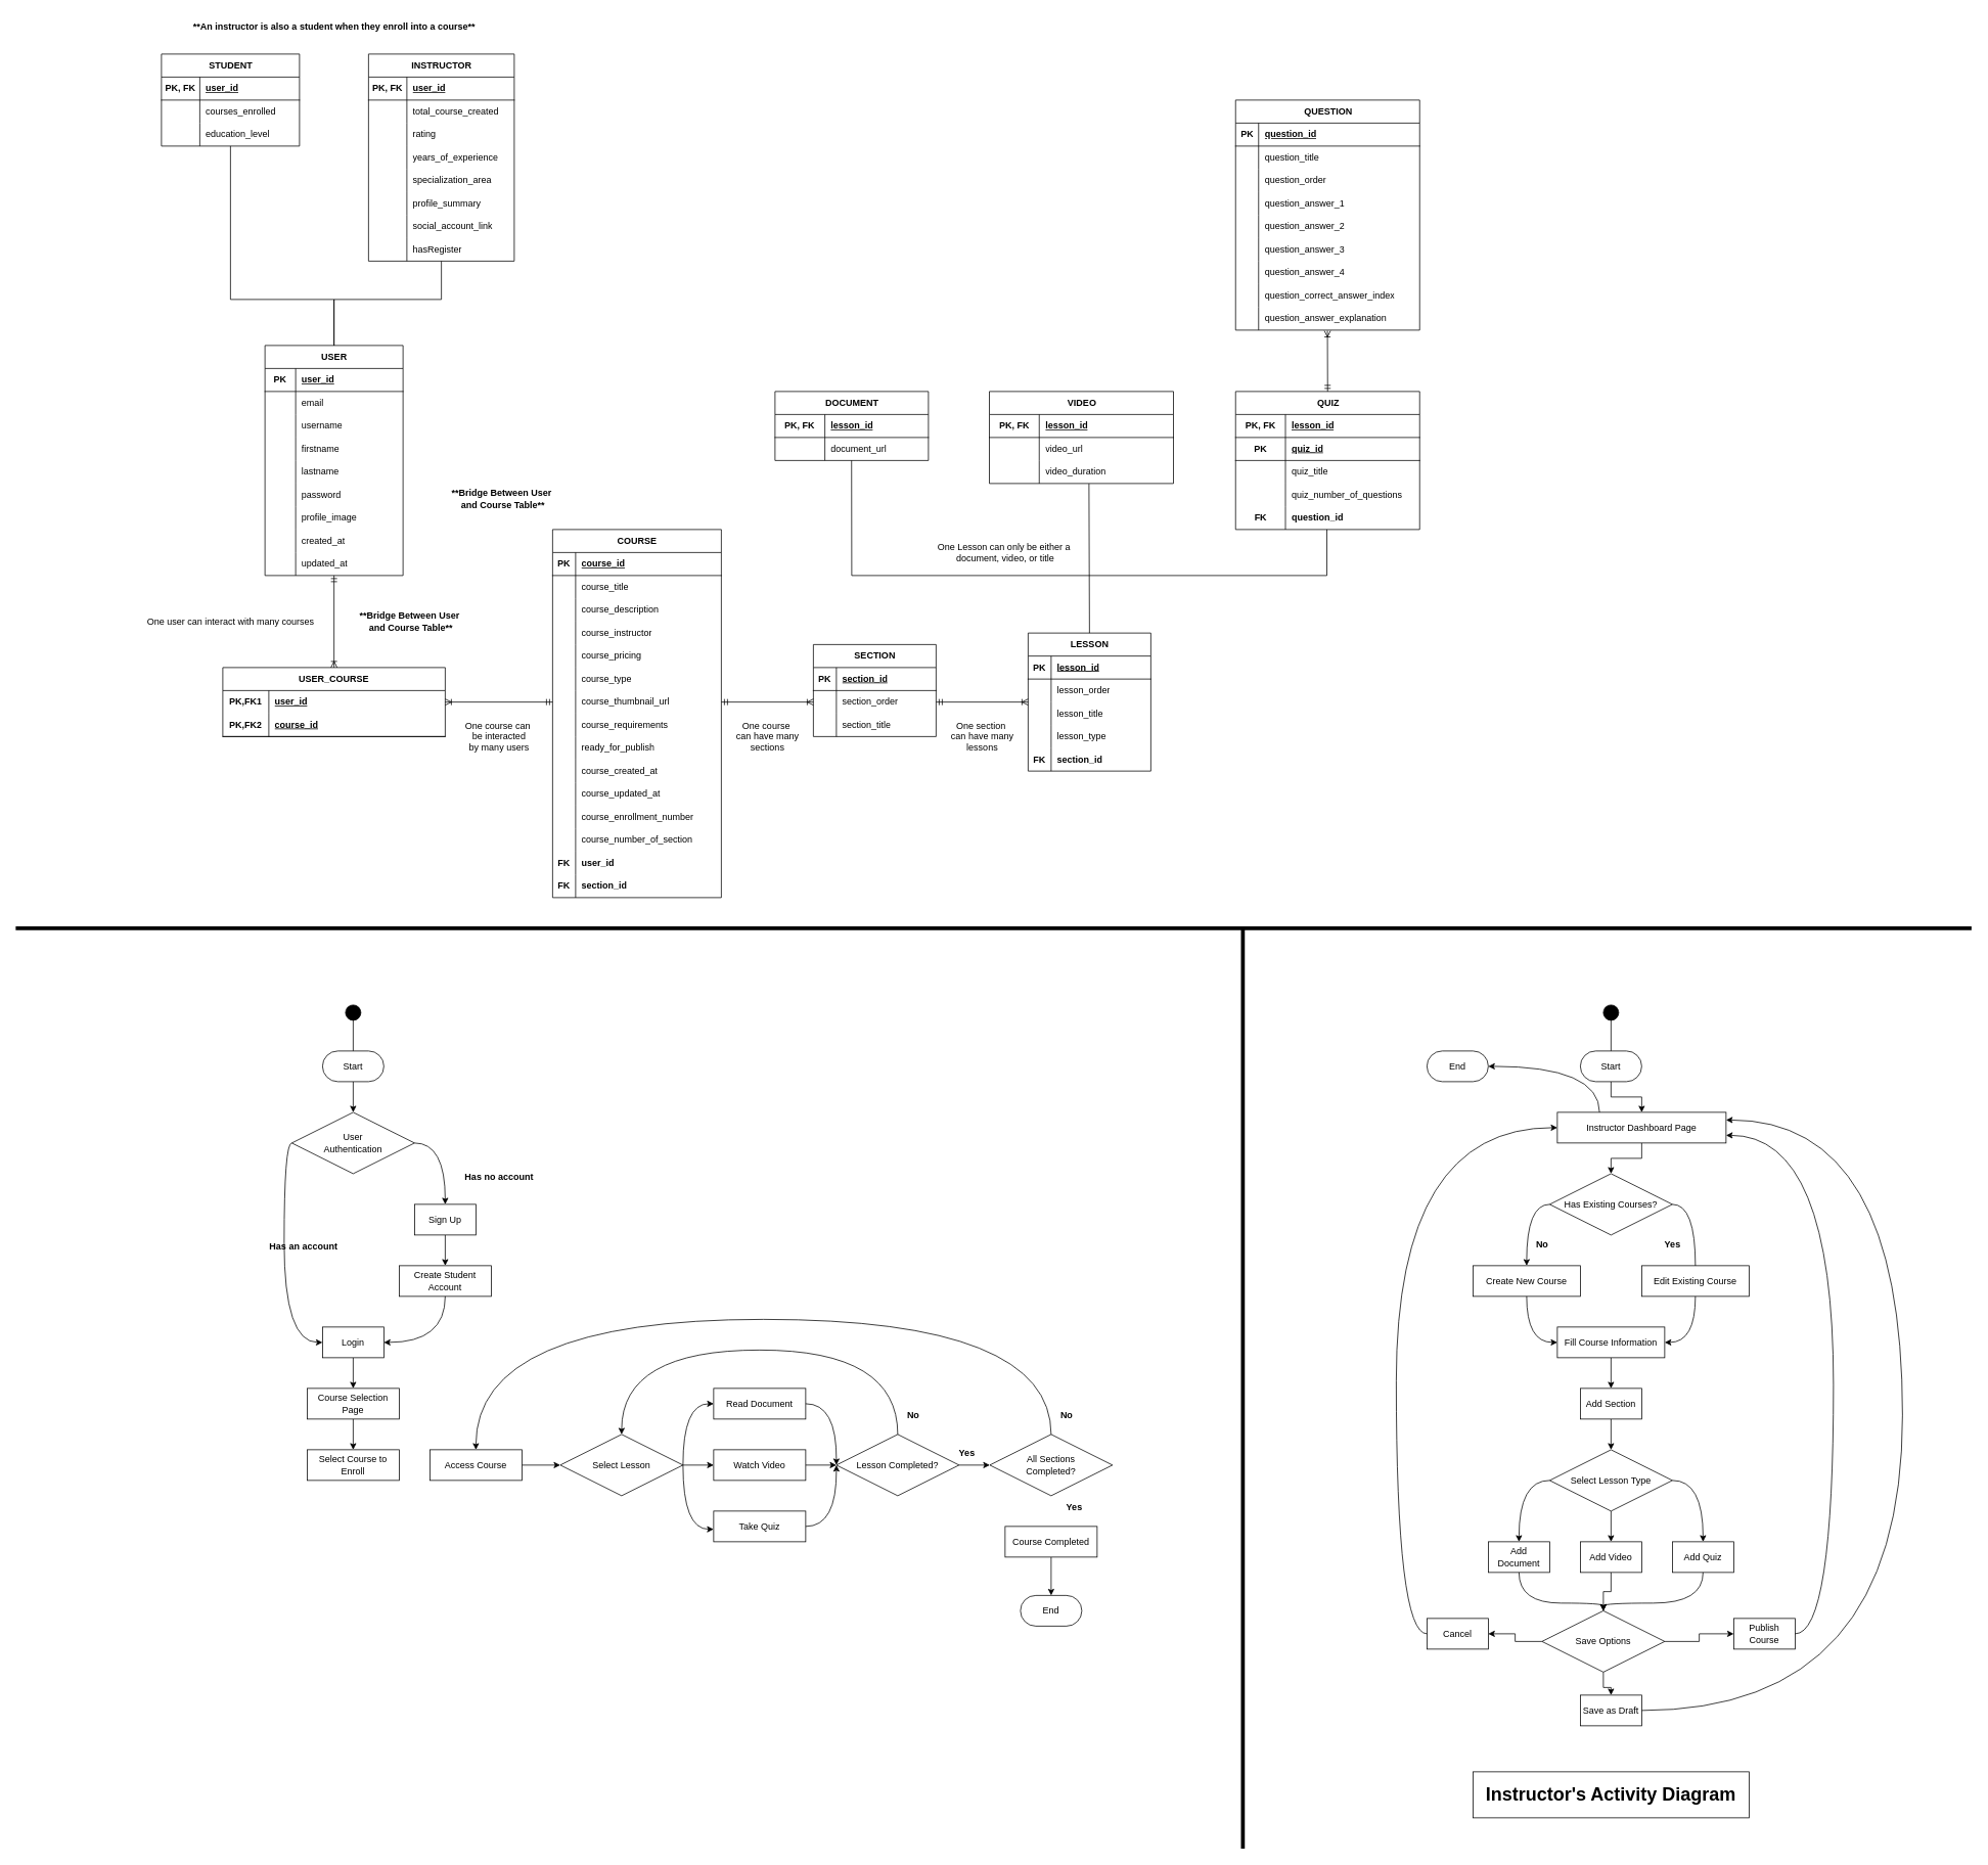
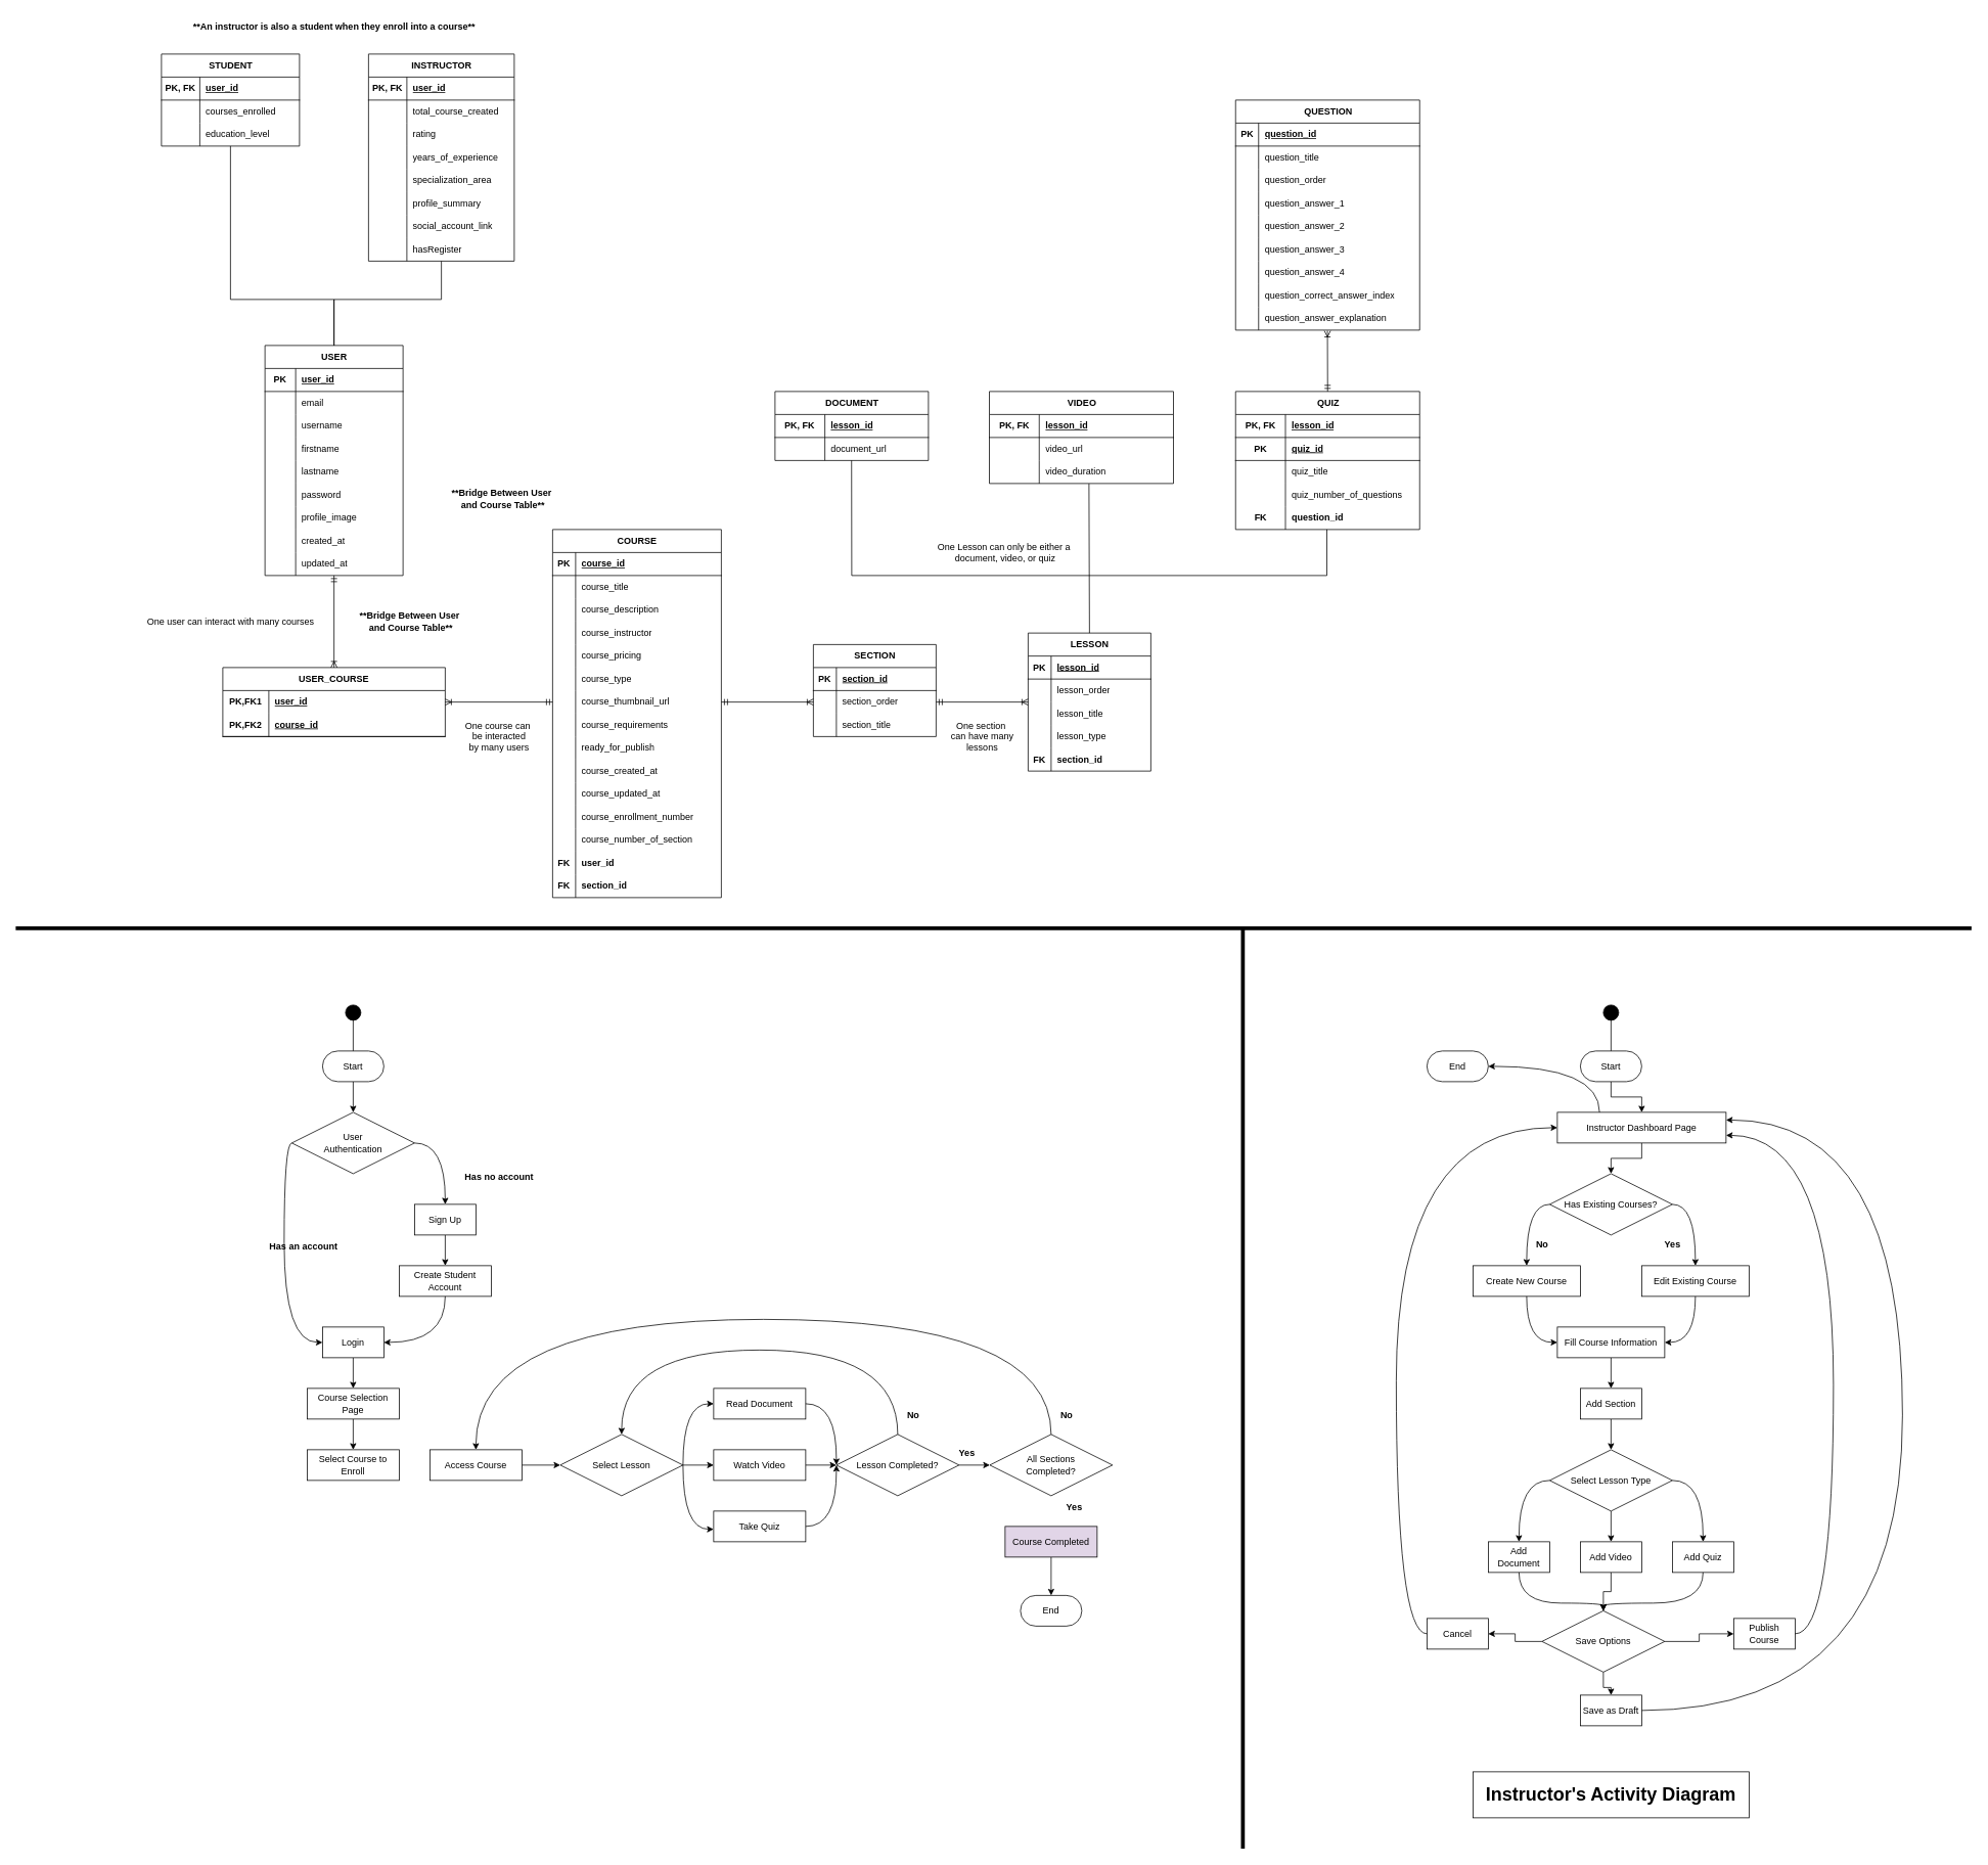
- <mxCell id="197" value="One Lesson can only be either a&amp;nbsp;&lt;div&gt;document, video, or title&lt;/div&gt;" style="text;html=1;align=center;verticalAlign=middle;resizable=0;points=[];autosize=1;strokeColor=none;fillColor=none;" parent="1" vertex="1"><mxGeometry x="1210" y="700" width="200" height="40" as="geometry" /></mxCell>
+ <mxCell id="197" value="One Lesson can only be either a&amp;nbsp;&lt;div&gt;document, video, or quiz&lt;/div&gt;" style="text;html=1;align=center;verticalAlign=middle;resizable=0;points=[];autosize=1;strokeColor=none;fillColor=none;" parent="1" vertex="1"><mxGeometry x="1210" y="700" width="200" height="40" as="geometry" /></mxCell>
- <mxCell id="248" value="One course&amp;nbsp;&lt;div&gt;&lt;span style=&quot;background-color: initial;&quot;&gt;can&amp;nbsp;&lt;/span&gt;&lt;span style=&quot;background-color: initial;&quot;&gt;have&amp;nbsp;&lt;/span&gt;&lt;span style=&quot;background-color: initial;&quot;&gt;many&lt;/span&gt;&lt;div&gt;&lt;span style=&quot;background-color: initial;&quot;&gt;sections&lt;/span&gt;&lt;/div&gt;&lt;/div&gt;" style="text;html=1;align=center;verticalAlign=middle;resizable=0;points=[];autosize=1;strokeColor=none;fillColor=none;" parent="1" vertex="1"><mxGeometry x="950" y="930" width="100" height="60" as="geometry" /></mxCell>
- <mxCell id="291" value="" style="endArrow=none;html=1;rounded=0;entryX=0.5;entryY=0;entryDx=0;entryDy=0;exitX=1;exitY=0.5;exitDx=0;exitDy=0;edgeStyle=orthogonalEdgeStyle;curved=1;" parent="1" source="270" target="272" edge="1"><mxGeometry width="50" height="50" relative="1" as="geometry"><mxPoint x="2180" y="1570" as="sourcePoint" /><mxPoint x="2000" y="1660" as="targetPoint" /></mxGeometry></mxCell>
+ <mxCell id="291" value="" style="endArrow=classic;html=1;rounded=0;entryX=0.5;entryY=0;entryDx=0;entryDy=0;exitX=1;exitY=0.5;exitDx=0;exitDy=0;edgeStyle=orthogonalEdgeStyle;curved=1;" parent="1" source="270" target="272" edge="1"><mxGeometry width="50" height="50" relative="1" as="geometry"><mxPoint x="2180" y="1570" as="sourcePoint" /><mxPoint x="2000" y="1660" as="targetPoint" /></mxGeometry></mxCell>
- <mxCell id="242" value="Course Completed" style="rounded=0;whiteSpace=wrap;html=1;" parent="1" vertex="1"><mxGeometry x="1310" y="1990" width="120" height="40" as="geometry" /></mxCell>
+ <mxCell id="242" value="Course Completed" style="rounded=0;whiteSpace=wrap;html=1;fillColor=#e1d5e7;" parent="1" vertex="1"><mxGeometry x="1310" y="1990" width="120" height="40" as="geometry" /></mxCell>
